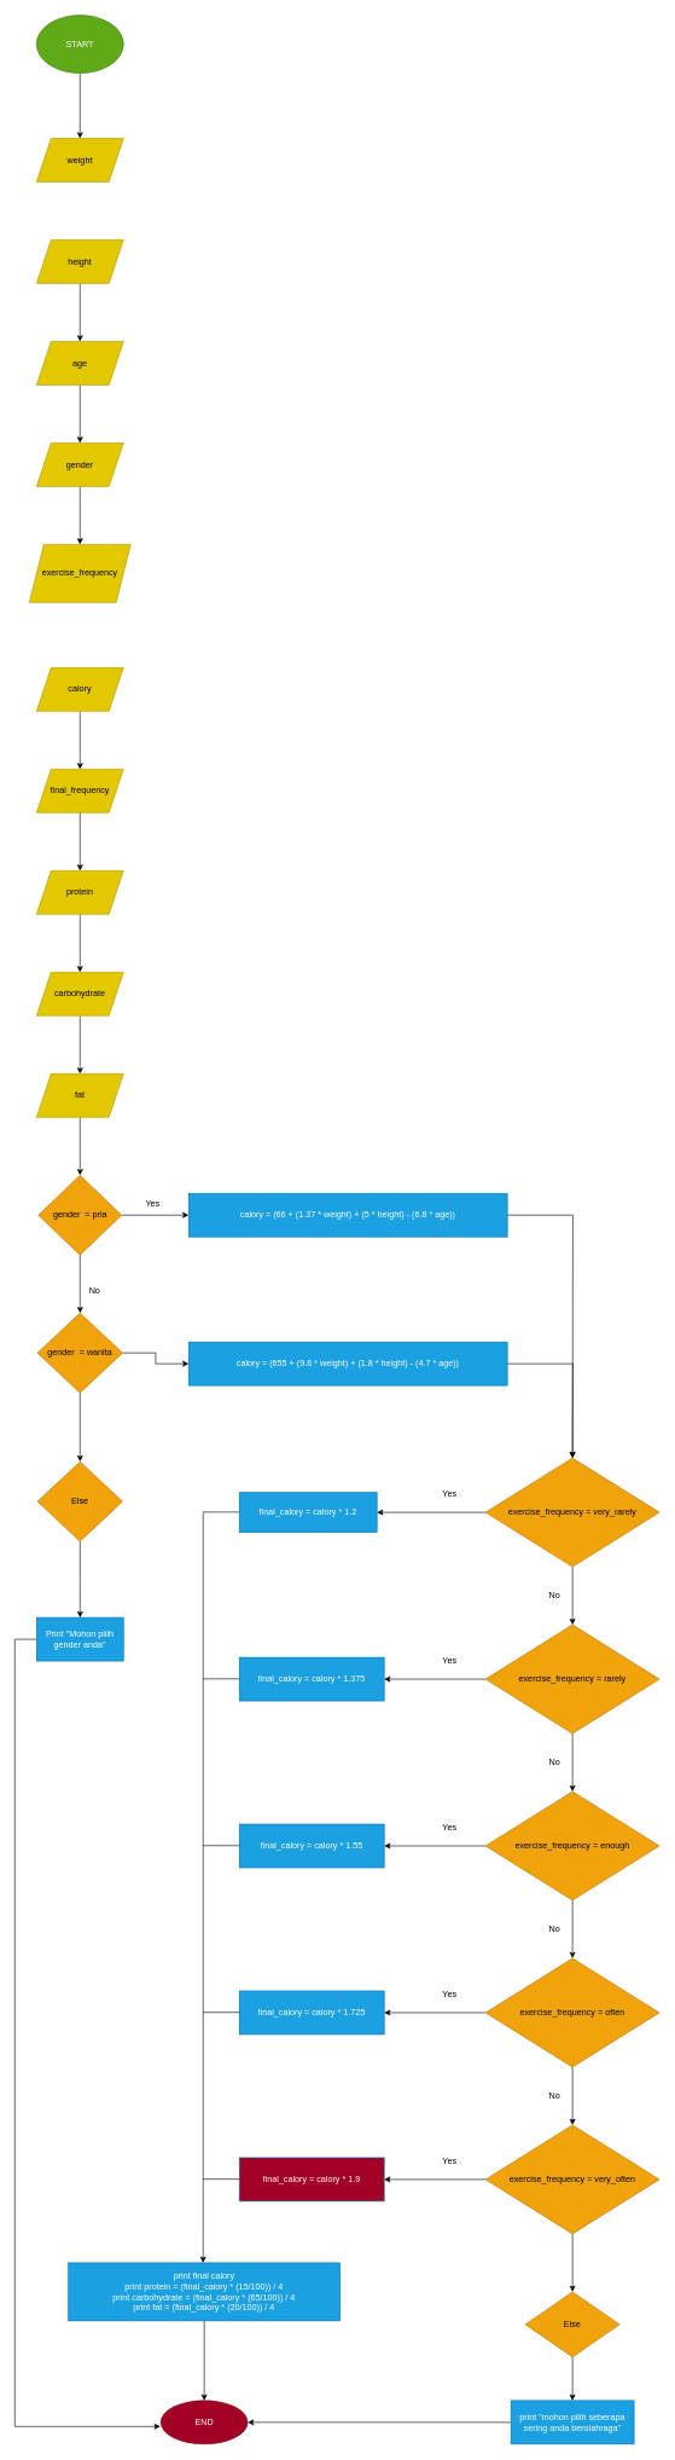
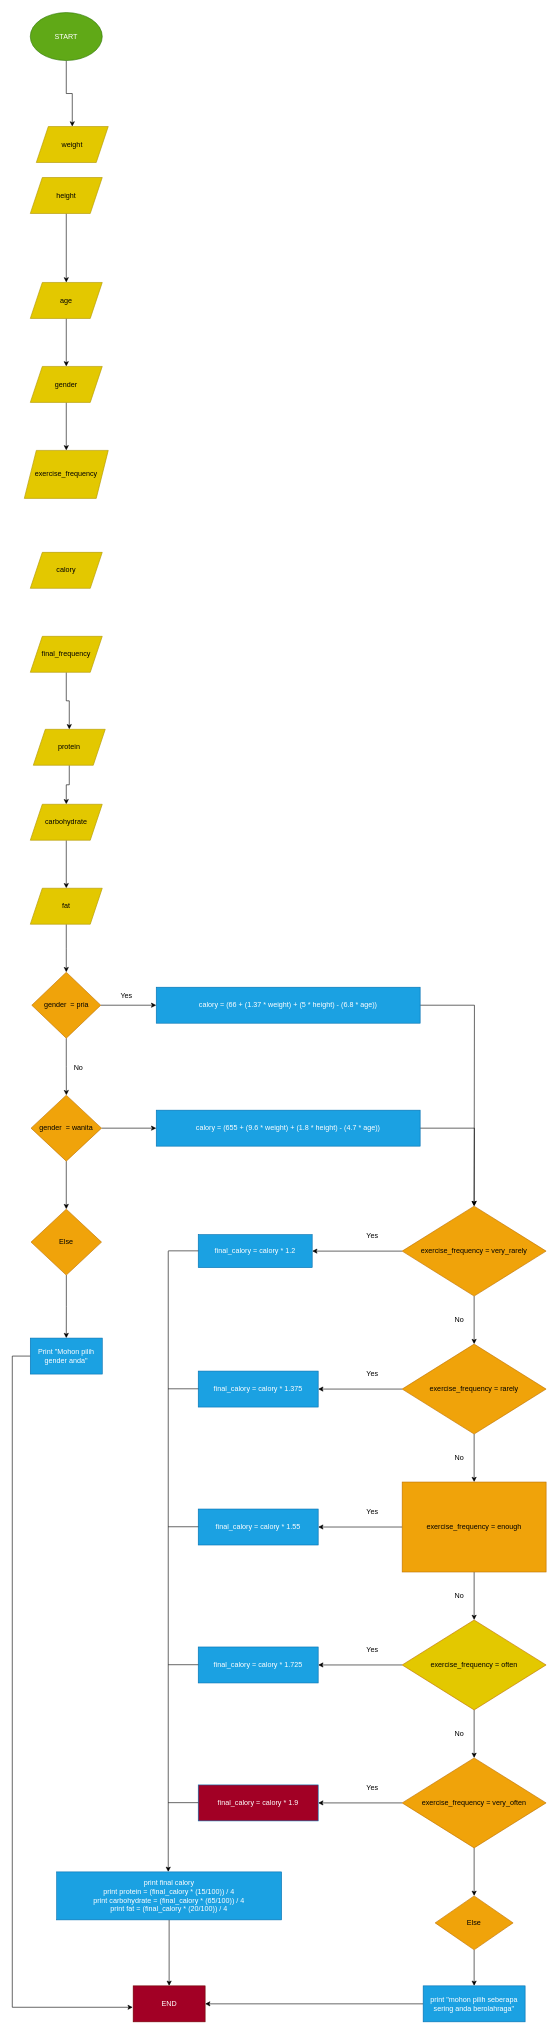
- <mxCell id="4" value="weight" style="shape=parallelogram;perimeter=parallelogramPerimeter;whiteSpace=wrap;html=1;fixedSize=1;fillColor=#e3c800;fontColor=#000000;strokeColor=#B09500;" parent="1" vertex="1"><mxGeometry x="50" y="190" width="120" height="60" as="geometry" /></mxCell>
+ <mxCell id="4" value="weight" style="shape=parallelogram;perimeter=parallelogramPerimeter;whiteSpace=wrap;html=1;fixedSize=1;fillColor=#e3c800;fontColor=#000000;strokeColor=#B09500;" parent="1" vertex="1"><mxGeometry x="60" y="210" width="120" height="60" as="geometry" /></mxCell>
- <mxCell id="6" value="height" style="shape=parallelogram;perimeter=parallelogramPerimeter;whiteSpace=wrap;html=1;fixedSize=1;fillColor=#e3c800;fontColor=#000000;strokeColor=#B09500;" parent="1" vertex="1"><mxGeometry x="50" y="330" width="120" height="60" as="geometry" /></mxCell>
+ <mxCell id="6" value="height" style="shape=parallelogram;perimeter=parallelogramPerimeter;whiteSpace=wrap;html=1;fixedSize=1;fillColor=#e3c800;fontColor=#000000;strokeColor=#B09500;" parent="1" vertex="1"><mxGeometry x="50" y="295" width="120" height="60" as="geometry" /></mxCell>
- <mxCell id="12" value="" style="edgeStyle=orthogonalEdgeStyle;rounded=0;orthogonalLoop=1;jettySize=auto;html=1;" parent="1" source="13" target="15" edge="1"><mxGeometry relative="1" as="geometry" /></mxCell>
- <mxCell id="17" value="protein" style="shape=parallelogram;perimeter=parallelogramPerimeter;whiteSpace=wrap;html=1;fixedSize=1;fillColor=#e3c800;fontColor=#000000;strokeColor=#B09500;" parent="1" vertex="1"><mxGeometry x="50" y="1200" width="120" height="60" as="geometry" /></mxCell>
+ <mxCell id="17" value="protein" style="shape=parallelogram;perimeter=parallelogramPerimeter;whiteSpace=wrap;html=1;fixedSize=1;fillColor=#e3c800;fontColor=#000000;strokeColor=#B09500;" parent="1" vertex="1"><mxGeometry x="55" y="1215" width="120" height="60" as="geometry" /></mxCell>
- <mxCell id="31" value="gender&amp;nbsp; = wanita" style="rhombus;whiteSpace=wrap;html=1;fillColor=#f0a30a;fontColor=#000000;strokeColor=#BD7000;" parent="1" vertex="1"><mxGeometry x="51.25" y="1810" width="117.5" height="110" as="geometry" /></mxCell>
+ <mxCell id="31" value="gender&amp;nbsp; = wanita" style="rhombus;whiteSpace=wrap;html=1;fillColor=#f0a30a;fontColor=#000000;strokeColor=#BD7000;" parent="1" vertex="1"><mxGeometry x="51.25" y="1825" width="117.5" height="110" as="geometry" /></mxCell>
- <mxCell id="40" value="&lt;span style=&quot;&quot;&gt;exercise_frequency = enough&lt;/span&gt;" style="rhombus;whiteSpace=wrap;html=1;fillColor=#f0a30a;fontColor=#000000;strokeColor=#BD7000;" parent="1" vertex="1"><mxGeometry x="670" y="2470" width="240" height="150" as="geometry" /></mxCell>
+ <mxCell id="40" value="&lt;span style=&quot;&quot;&gt;exercise_frequency = enough&lt;/span&gt;" style="whiteSpace=wrap;html=1;fillColor=#f0a30a;fontColor=#000000;strokeColor=#BD7000;rounded=0;" parent="1" vertex="1"><mxGeometry x="670" y="2470" width="240" height="150" as="geometry" /></mxCell>
- <mxCell id="43" value="&lt;span style=&quot;&quot;&gt;exercise_frequency = often&lt;/span&gt;" style="rhombus;whiteSpace=wrap;html=1;fillColor=#f0a30a;fontColor=#000000;strokeColor=#BD7000;" parent="1" vertex="1"><mxGeometry x="670" y="2700" width="240" height="150" as="geometry" /></mxCell>
+ <mxCell id="43" value="&lt;span style=&quot;&quot;&gt;exercise_frequency = often&lt;/span&gt;" style="rhombus;whiteSpace=wrap;html=1;fillColor=#e3c800;fontColor=#000000;strokeColor=#BD7000;" parent="1" vertex="1"><mxGeometry x="670" y="2700" width="240" height="150" as="geometry" /></mxCell>
- <mxCell id="71" value="END" style="ellipse;whiteSpace=wrap;html=1;fillColor=#a20025;fontColor=#ffffff;strokeColor=#6F0000;" parent="1" vertex="1"><mxGeometry x="221.5" y="3310" width="120" height="60" as="geometry" /></mxCell>
+ <mxCell id="71" value="END" style="whiteSpace=wrap;html=1;fillColor=#a20025;fontColor=#ffffff;strokeColor=#6F0000;rounded=0;" parent="1" vertex="1"><mxGeometry x="221.5" y="3310" width="120" height="60" as="geometry" /></mxCell>
